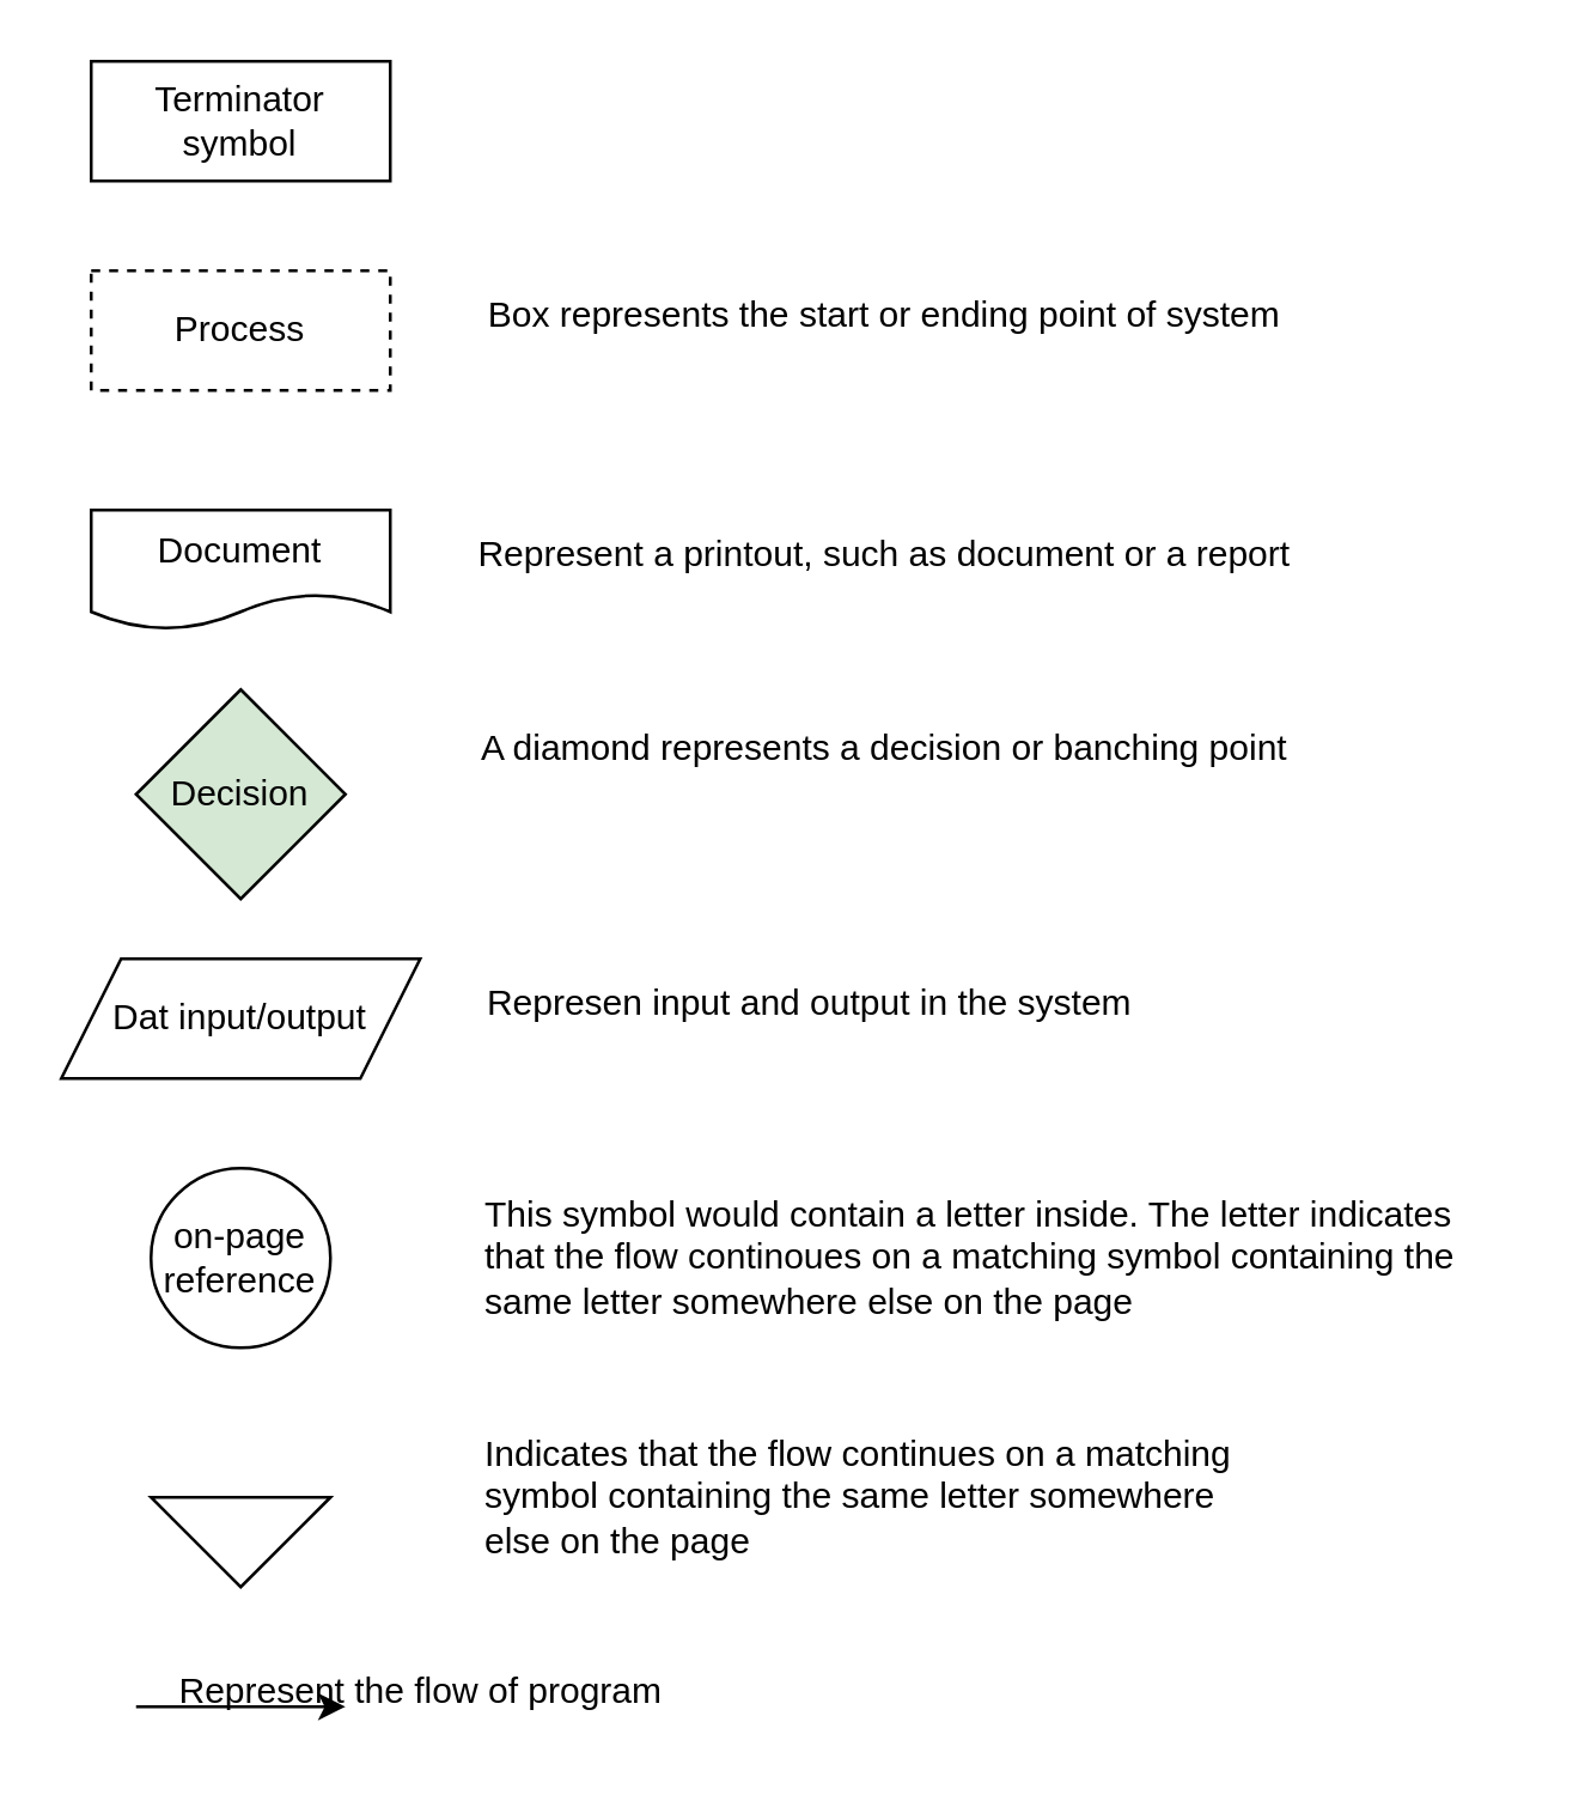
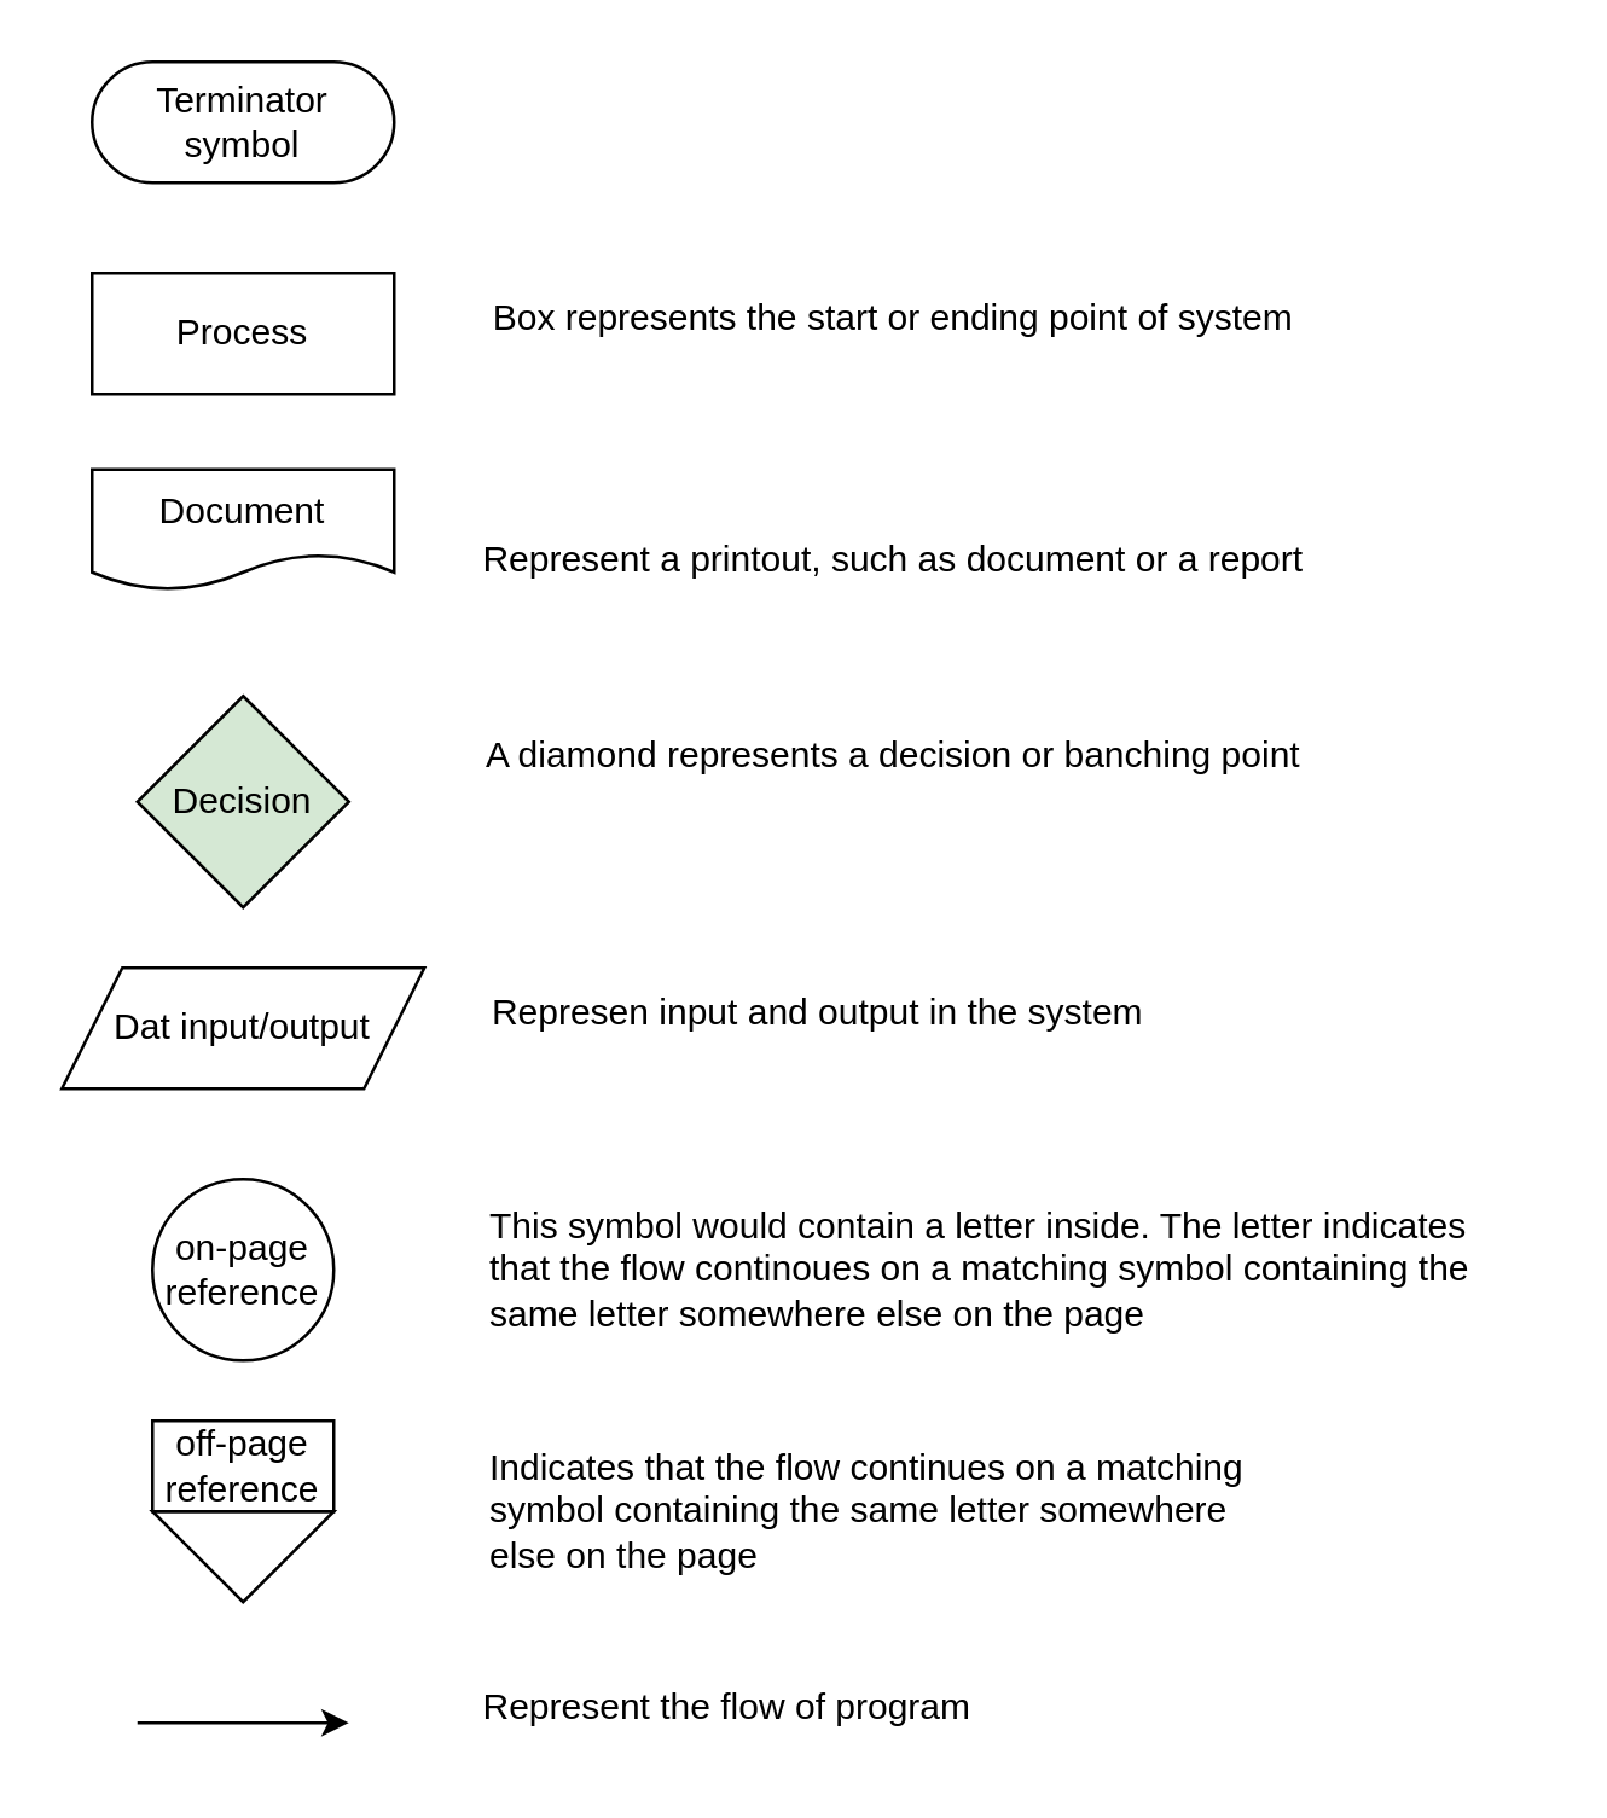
- <mxCell id="2" value="Terminator symbol" style="whiteSpace=wrap;html=1;arcSize=50;rounded=0;" vertex="1" parent="1"><mxGeometry x="30" y="20" width="100" height="40" as="geometry" /></mxCell>
+ <mxCell id="2" value="Terminator symbol" style="rounded=1;whiteSpace=wrap;html=1;arcSize=50;" vertex="1" parent="1"><mxGeometry x="30" y="20" width="100" height="40" as="geometry" /></mxCell>
- <mxCell id="3" value="Process" style="rounded=0;whiteSpace=wrap;html=1;dashed=1;" vertex="1" parent="1"><mxGeometry x="30" y="90" width="100" height="40" as="geometry" /></mxCell>
+ <mxCell id="3" value="Process" style="rounded=0;whiteSpace=wrap;html=1;" vertex="1" parent="1"><mxGeometry x="30" y="90" width="100" height="40" as="geometry" /></mxCell>
- <mxCell id="5" value="Document" style="shape=document;whiteSpace=wrap;html=1;boundedLbl=1;" vertex="1" parent="1"><mxGeometry x="30" y="170" width="100" height="40" as="geometry" /></mxCell>
+ <mxCell id="5" value="Document" style="shape=document;whiteSpace=wrap;html=1;boundedLbl=1;" vertex="1" parent="1"><mxGeometry x="30" y="155" width="100" height="40" as="geometry" /></mxCell>
+ <mxCell id="14" value="off-page reference" style="rounded=0;whiteSpace=wrap;html=1;" vertex="1" parent="1"><mxGeometry x="50" y="470" width="60" height="30" as="geometry" /></mxCell>
- <mxCell id="17" value="Represent the flow of program" style="text;html=1;align=center;verticalAlign=middle;resizable=0;points=[];autosize=1;strokeColor=none;fillColor=none;" vertex="1" parent="1"><mxGeometry x="50" y="550" width="180" height="30" as="geometry" /></mxCell>
+ <mxCell id="17" value="Represent the flow of program" style="text;html=1;align=center;verticalAlign=middle;resizable=0;points=[];autosize=1;strokeColor=none;fillColor=none;" vertex="1" parent="1"><mxGeometry x="150" y="550" width="180" height="30" as="geometry" /></mxCell>
